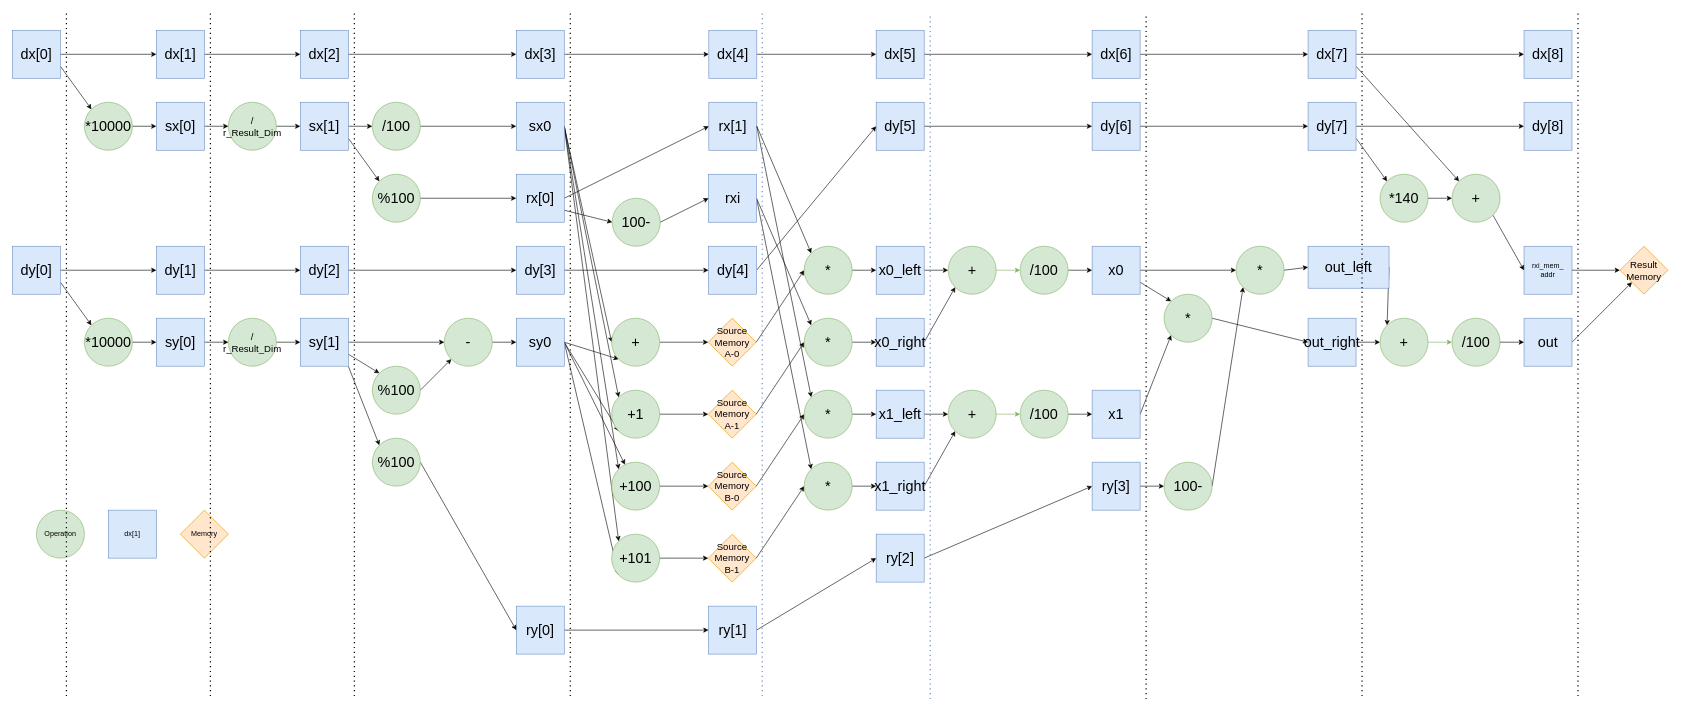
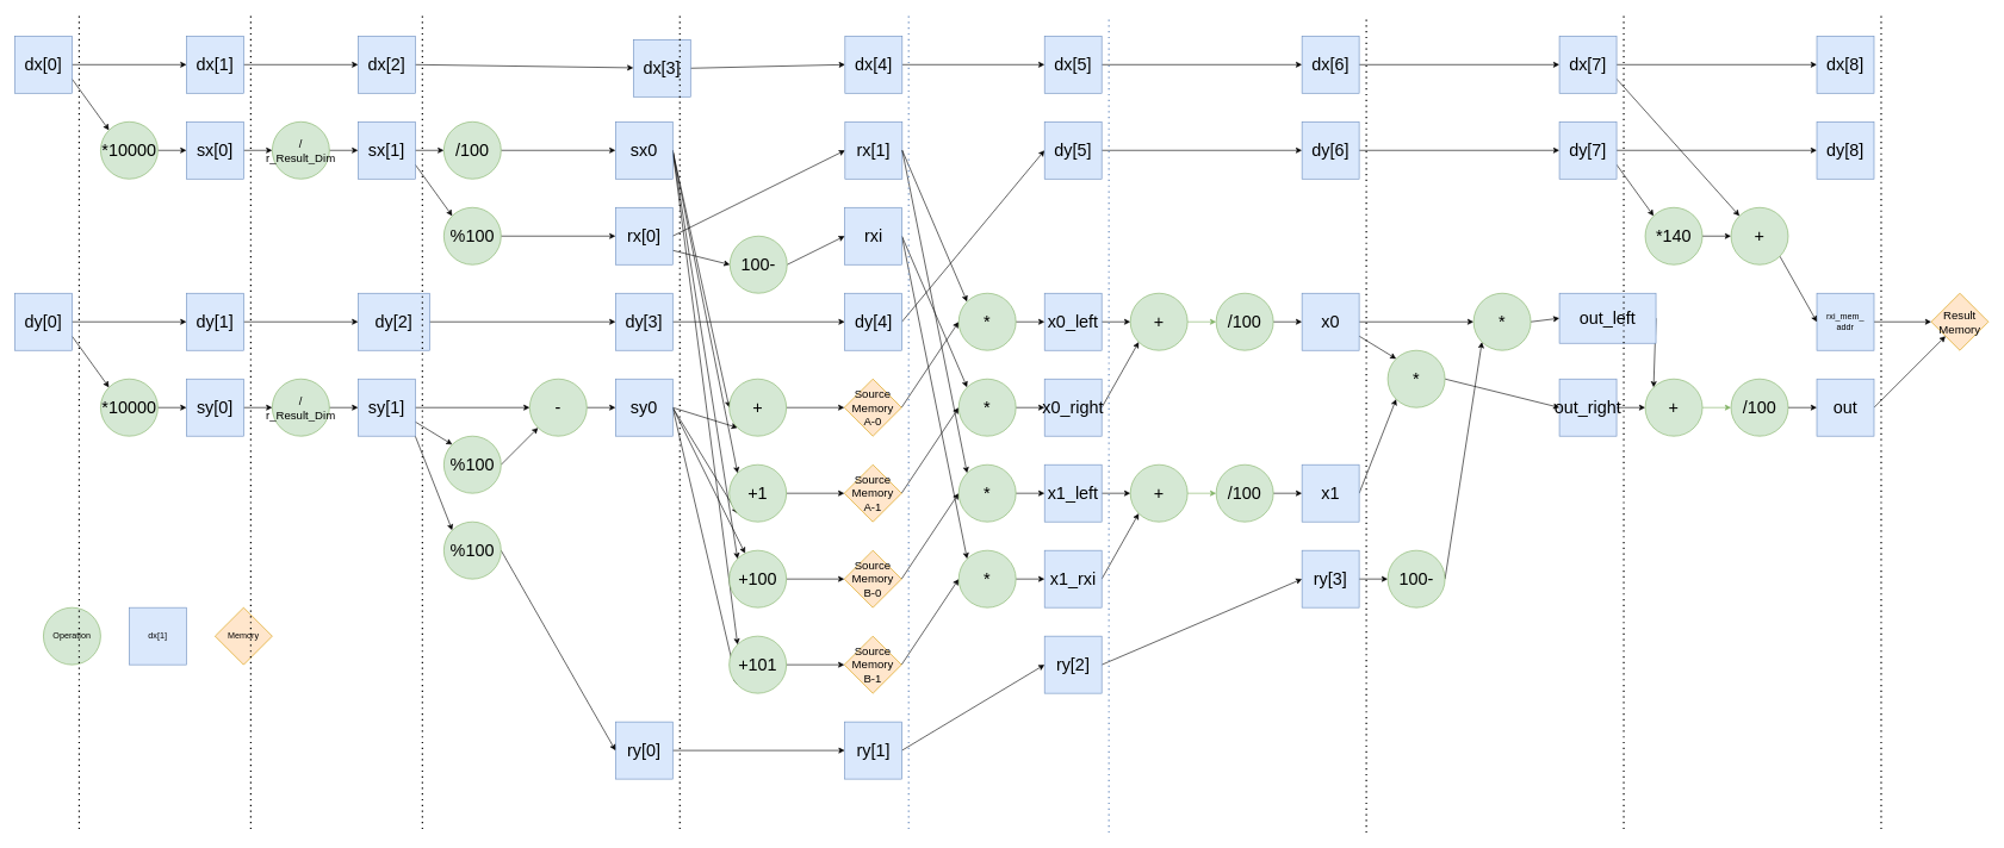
- <mxCell id="39" value="dx[3]" style="rounded=0;whiteSpace=wrap;html=1;fontSize=24;labelBackgroundColor=none;fillColor=#dae8fc;strokeColor=#6c8ebf;" vertex="1" parent="1"><mxGeometry x="860" y="50" width="80" height="80" as="geometry" /></mxCell>
+ <mxCell id="39" value="dx[3]" style="rounded=0;whiteSpace=wrap;html=1;fontSize=24;labelBackgroundColor=none;fillColor=#dae8fc;strokeColor=#6c8ebf;" vertex="1" parent="1"><mxGeometry x="885" y="55" width="80" height="80" as="geometry" /></mxCell>
- <mxCell id="26" value="dy[2]" style="rounded=0;whiteSpace=wrap;html=1;fontSize=24;labelBackgroundColor=none;fillColor=#dae8fc;strokeColor=#6c8ebf;" vertex="1" parent="1"><mxGeometry x="500" y="410" width="80" height="80" as="geometry" /></mxCell>
+ <mxCell id="26" value="dy[2]" style="rounded=0;whiteSpace=wrap;html=1;fontSize=24;labelBackgroundColor=none;fillColor=#dae8fc;strokeColor=#6c8ebf;" vertex="1" parent="1"><mxGeometry x="500" y="410" width="100" height="80" as="geometry" /></mxCell>
- <mxCell id="104" value="x1_right" style="rounded=0;whiteSpace=wrap;html=1;fontSize=24;labelBackgroundColor=none;fillColor=#dae8fc;strokeColor=#6c8ebf;" vertex="1" parent="1"><mxGeometry x="1460" y="770" width="80" height="80" as="geometry" /></mxCell>
+ <mxCell id="104" value="x1_rxi" style="rounded=0;whiteSpace=wrap;html=1;fontSize=24;labelBackgroundColor=none;fillColor=#dae8fc;strokeColor=#6c8ebf;" vertex="1" parent="1"><mxGeometry x="1460" y="770" width="80" height="80" as="geometry" /></mxCell>
